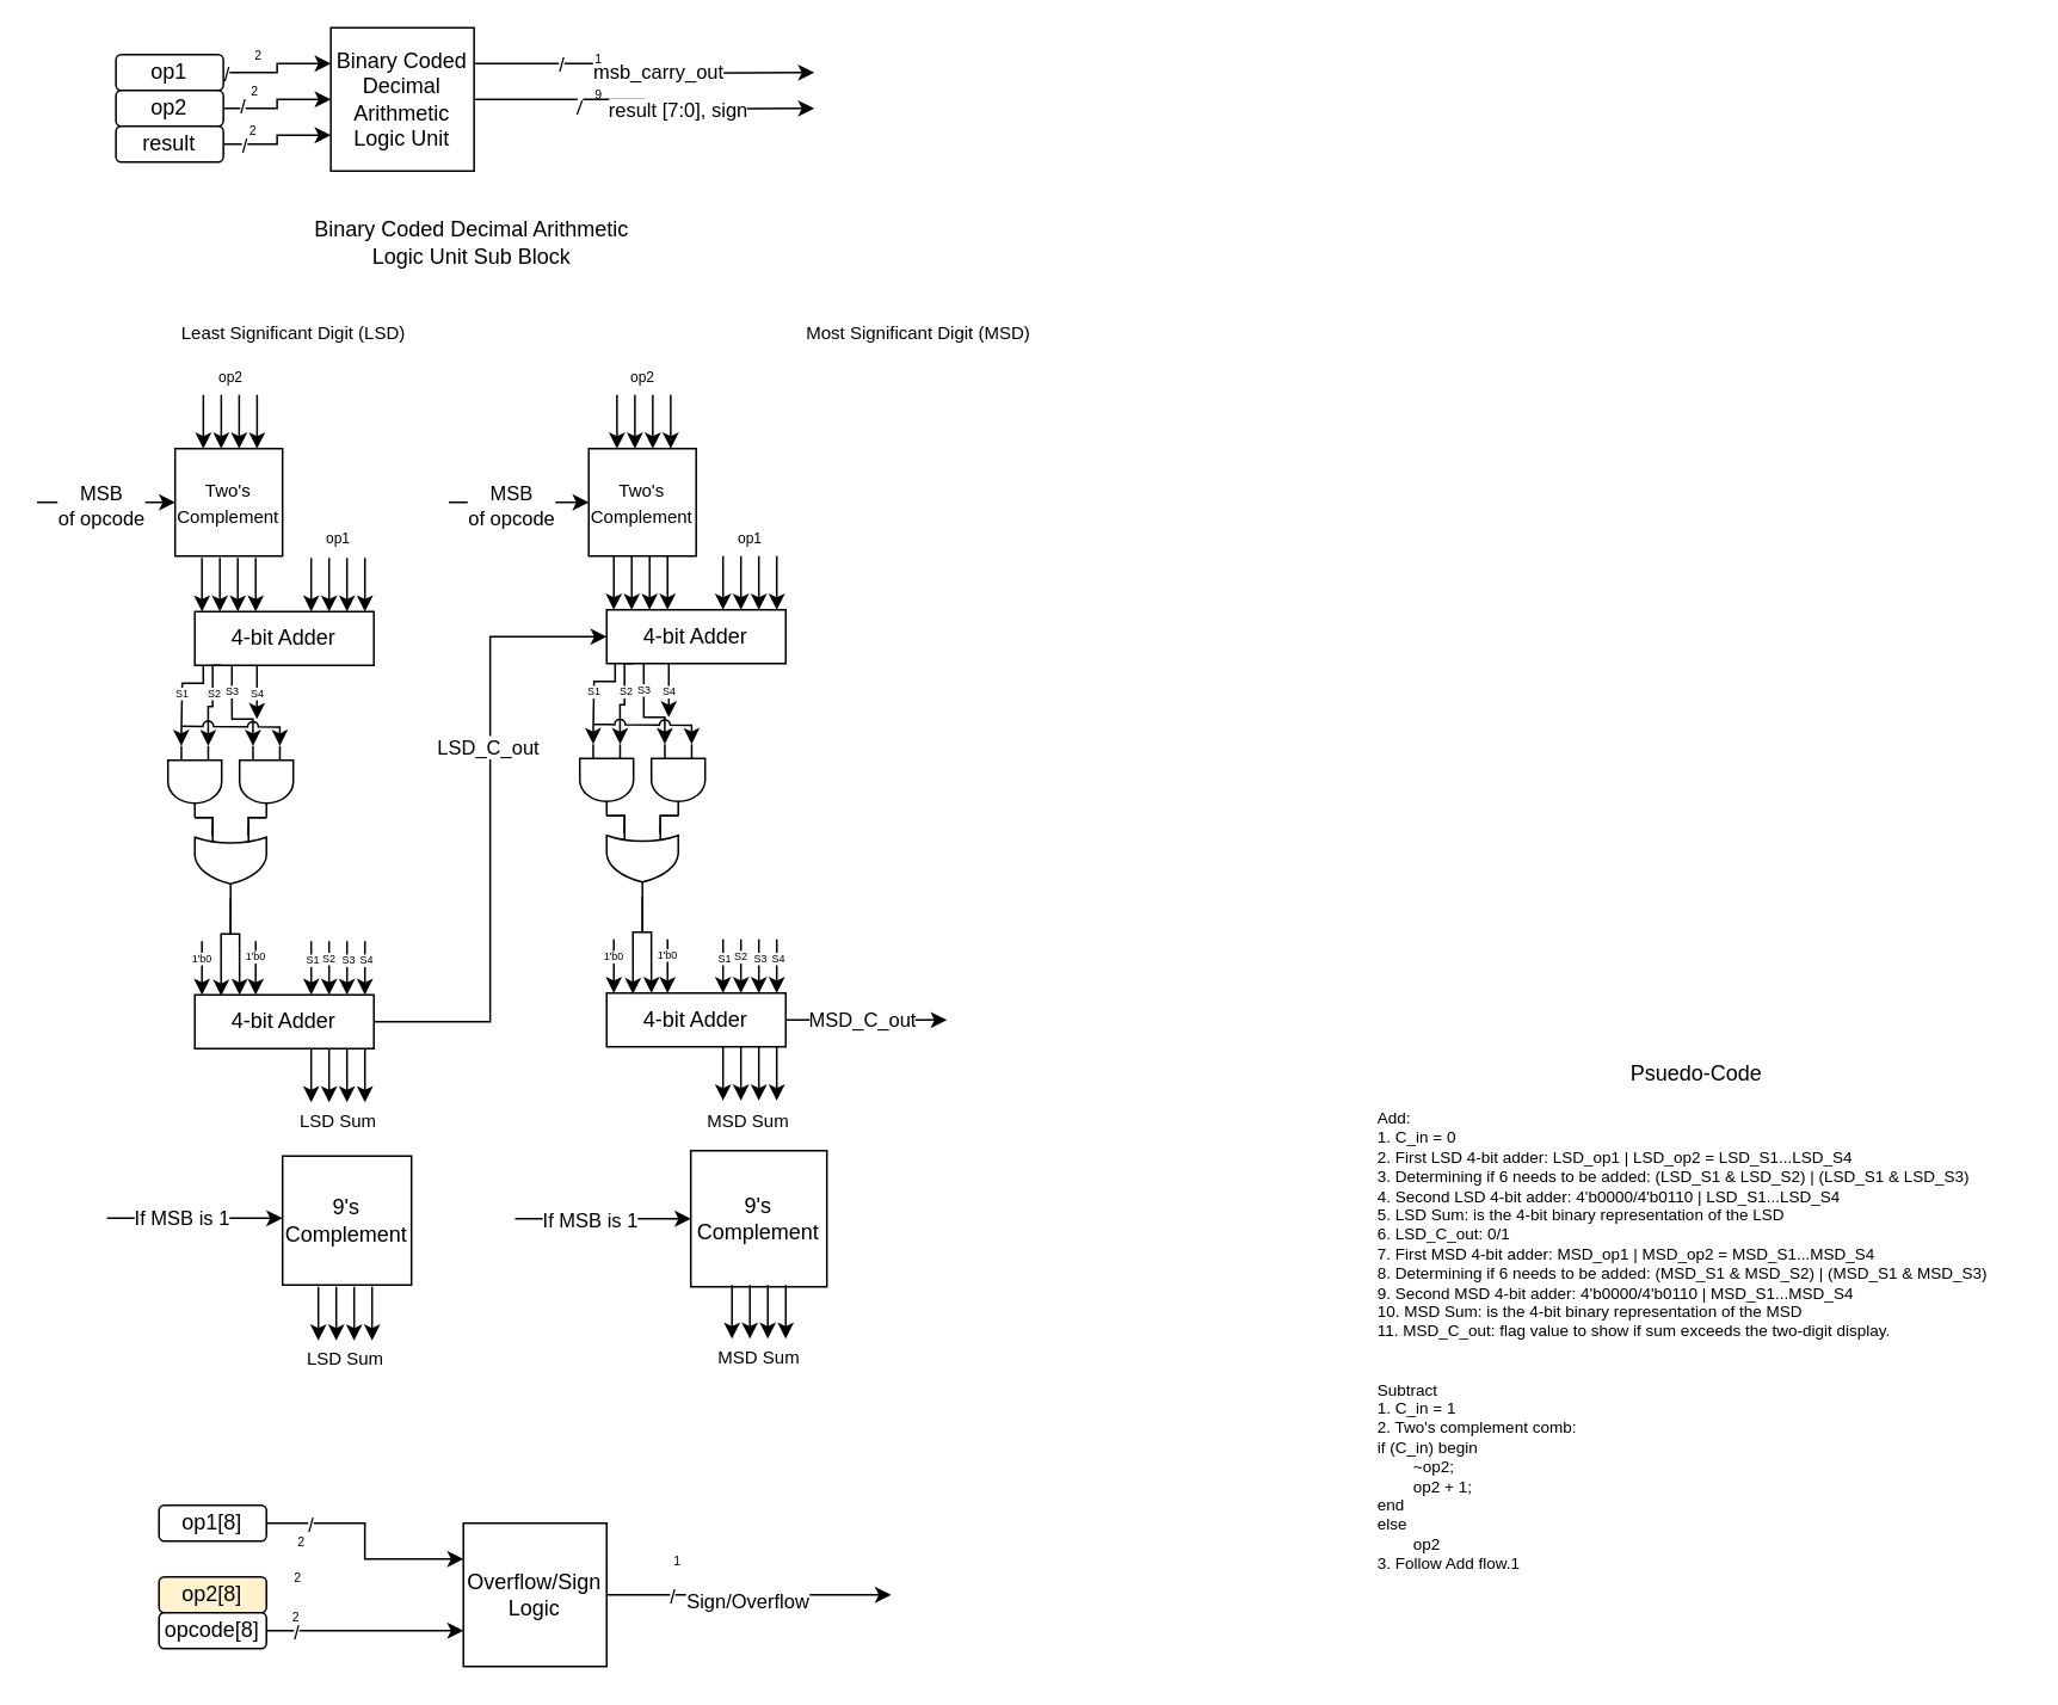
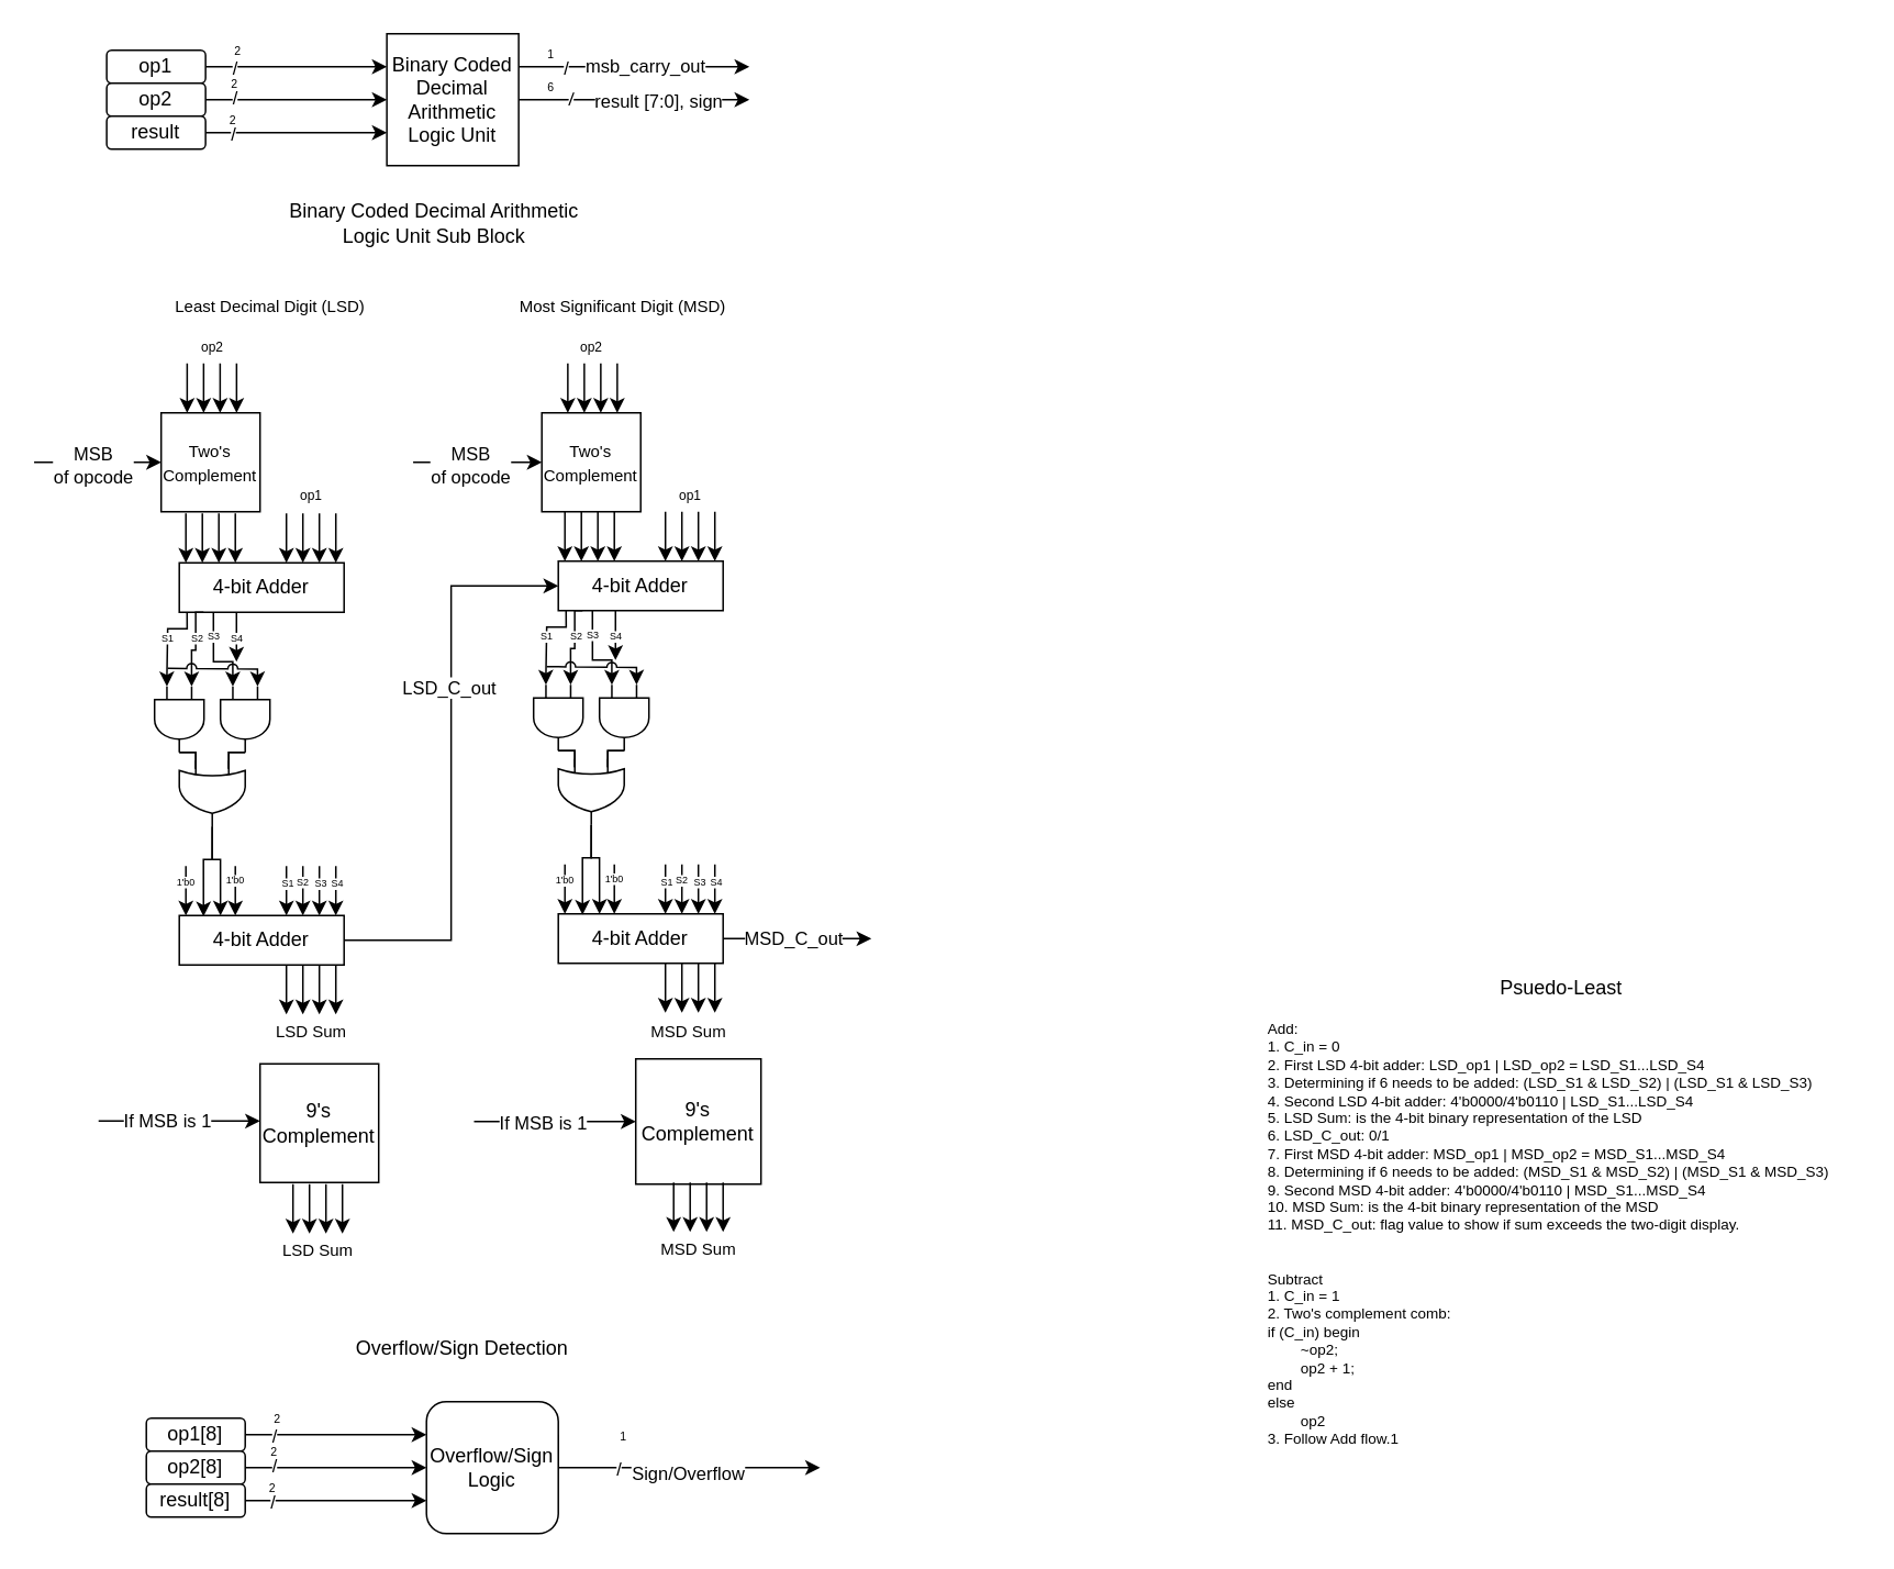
- <mxCell id="18" value="&lt;font style=&quot;font-size: 7px;&quot;&gt;9&lt;/font&gt;" style="text;html=1;strokeColor=none;fillColor=none;align=center;verticalAlign=middle;whiteSpace=wrap;rounded=0;" vertex="1" parent="1"><mxGeometry x="329.09" y="46" width="10" height="10" as="geometry" /></mxCell>
+ <mxCell id="18" value="&lt;font style=&quot;font-size: 7px;&quot;&gt;6&lt;/font&gt;" style="text;html=1;strokeColor=none;fillColor=none;align=center;verticalAlign=middle;whiteSpace=wrap;rounded=0;" vertex="1" parent="1"><mxGeometry x="329.09" y="46" width="10" height="10" as="geometry" /></mxCell>
- <mxCell id="8" value="Binary Coded Decimal Arithmetic Logic Unit" style="whiteSpace=wrap;html=1;aspect=fixed;" vertex="1" parent="1"><mxGeometry x="184.09" y="15" width="80" height="80" as="geometry" /></mxCell>
+ <mxCell id="8" value="Binary Coded Decimal Arithmetic Logic Unit" style="whiteSpace=wrap;html=1;aspect=fixed;" vertex="1" parent="1"><mxGeometry x="234.09" width="80" height="80" as="geometry" y="20" /></mxCell>
- <mxCell id="52" value="Least Significant Digit (LSD)" style="text;html=1;align=center;verticalAlign=middle;resizable=0;points=[];autosize=1;strokeColor=none;fillColor=none;fontSize=10;" vertex="1" parent="1"><mxGeometry x="88.14" y="170" width="150" height="30" as="geometry" /></mxCell>
+ <mxCell id="52" value="Least Decimal Digit (LSD)" style="text;html=1;align=center;verticalAlign=middle;resizable=0;points=[];autosize=1;strokeColor=none;fillColor=none;fontSize=10;" vertex="1" parent="1"><mxGeometry x="88.14" y="170" width="150" height="30" as="geometry" /></mxCell>
- <mxCell id="57" value="Most Significant Digit (MSD)" style="text;html=1;align=center;verticalAlign=middle;resizable=0;points=[];autosize=1;strokeColor=none;fillColor=none;fontSize=10;" vertex="1" parent="1"><mxGeometry x="437.14" y="170" width="150" height="30" as="geometry" /></mxCell>
+ <mxCell id="57" value="Most Significant Digit (MSD)" style="text;html=1;align=center;verticalAlign=middle;resizable=0;points=[];autosize=1;strokeColor=none;fillColor=none;fontSize=10;" vertex="1" parent="1"><mxGeometry x="302.14" y="170" width="150" height="30" as="geometry" /></mxCell>
- <mxCell id="156" value="Psuedo-Code" style="text;html=1;strokeColor=none;fillColor=none;align=center;verticalAlign=middle;whiteSpace=wrap;rounded=0;" vertex="1" parent="1"><mxGeometry x="852" y="584" width="190" height="30" as="geometry" /></mxCell>
+ <mxCell id="156" value="Psuedo-Least" style="text;html=1;strokeColor=none;fillColor=none;align=center;verticalAlign=middle;whiteSpace=wrap;rounded=0;" vertex="1" parent="1"><mxGeometry x="852" y="584" width="190" height="30" as="geometry" /></mxCell>
+ <mxCell id="157" value="Overflow/Sign Detection" style="text;html=1;strokeColor=none;fillColor=none;align=center;verticalAlign=middle;whiteSpace=wrap;rounded=0;" vertex="1" parent="1"><mxGeometry x="185" y="803" width="190" height="30" as="geometry" /></mxCell>
- <mxCell id="164" value="op1[8]" style="rounded=1;whiteSpace=wrap;html=1;" vertex="1" parent="1"><mxGeometry x="88.14" y="840" width="60" height="20" as="geometry" /></mxCell>
+ <mxCell id="164" value="op1[8]" style="rounded=1;whiteSpace=wrap;html=1;" vertex="1" parent="1"><mxGeometry x="88.14" y="860" width="60" height="20" as="geometry" /></mxCell>
- <mxCell id="167" value="op2[8]" style="rounded=1;whiteSpace=wrap;html=1;fillColor=#fff2cc;" vertex="1" parent="1"><mxGeometry x="88.14" y="880" width="60" height="20" as="geometry" /></mxCell>
+ <mxCell id="167" value="op2[8]" style="rounded=1;whiteSpace=wrap;html=1;" vertex="1" parent="1"><mxGeometry x="88.14" y="880" width="60" height="20" as="geometry" /></mxCell>
+ <mxCell id="165" style="edgeStyle=orthogonalEdgeStyle;rounded=0;orthogonalLoop=1;jettySize=auto;html=1;exitX=1;exitY=0.5;exitDx=0;exitDy=0;entryX=0;entryY=0.5;entryDx=0;entryDy=0;" edge="1" parent="1" source="167" target="161"><mxGeometry relative="1" as="geometry" /></mxCell>
+ <mxCell id="166" value="/" style="edgeLabel;html=1;align=center;verticalAlign=middle;resizable=0;points=[];" vertex="1" connectable="0" parent="165"><mxGeometry x="-0.699" y="2" relative="1" as="geometry"><mxPoint as="offset" /></mxGeometry></mxCell>
- <mxCell id="161" value="Overflow/Sign Logic" style="whiteSpace=wrap;html=1;aspect=fixed;" vertex="1" parent="1"><mxGeometry x="258.14" y="850" width="80" height="80" as="geometry" /></mxCell>
+ <mxCell id="161" value="Overflow/Sign Logic" style="whiteSpace=wrap;html=1;aspect=fixed;rounded=1;" vertex="1" parent="1"><mxGeometry x="258.14" y="850" width="80" height="80" as="geometry" /></mxCell>
- <mxCell id="170" value="opcode[8]" style="rounded=1;whiteSpace=wrap;html=1;" vertex="1" parent="1"><mxGeometry x="88.14" y="900" width="60" height="20" as="geometry" /></mxCell>
+ <mxCell id="170" value="result[8]" style="rounded=1;whiteSpace=wrap;html=1;" vertex="1" parent="1"><mxGeometry x="88.14" y="900" width="60" height="20" as="geometry" /></mxCell>
